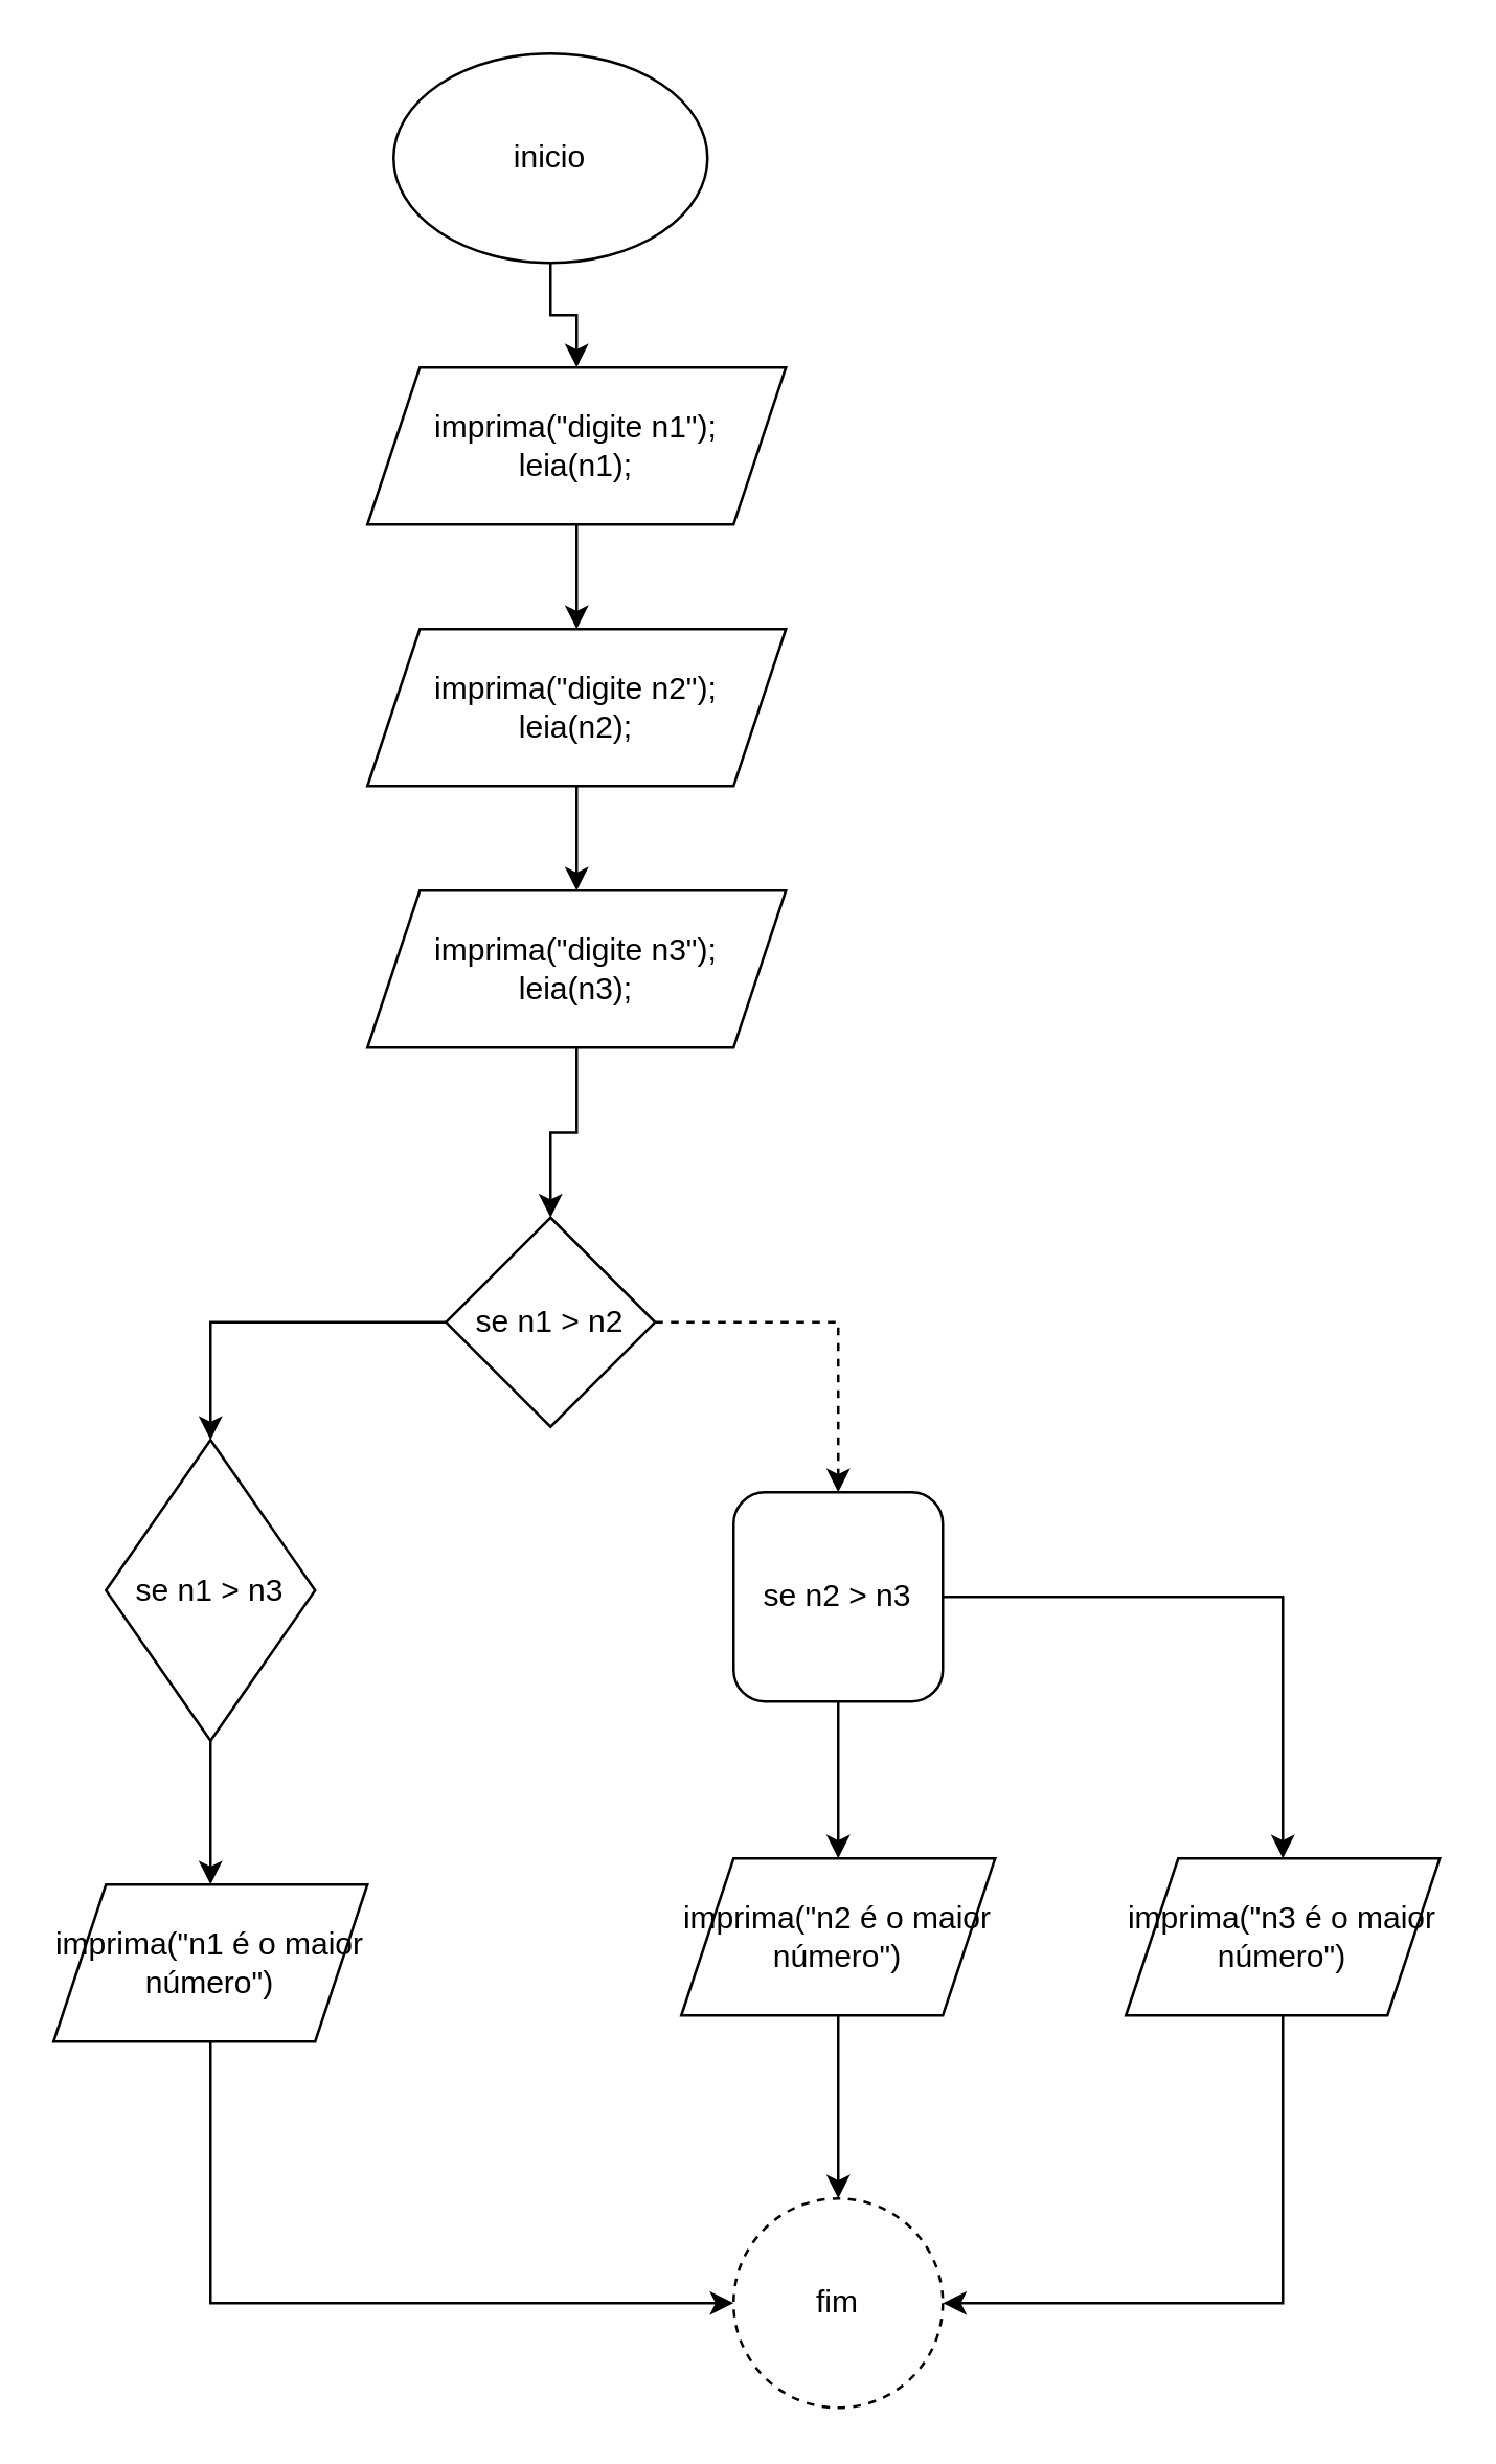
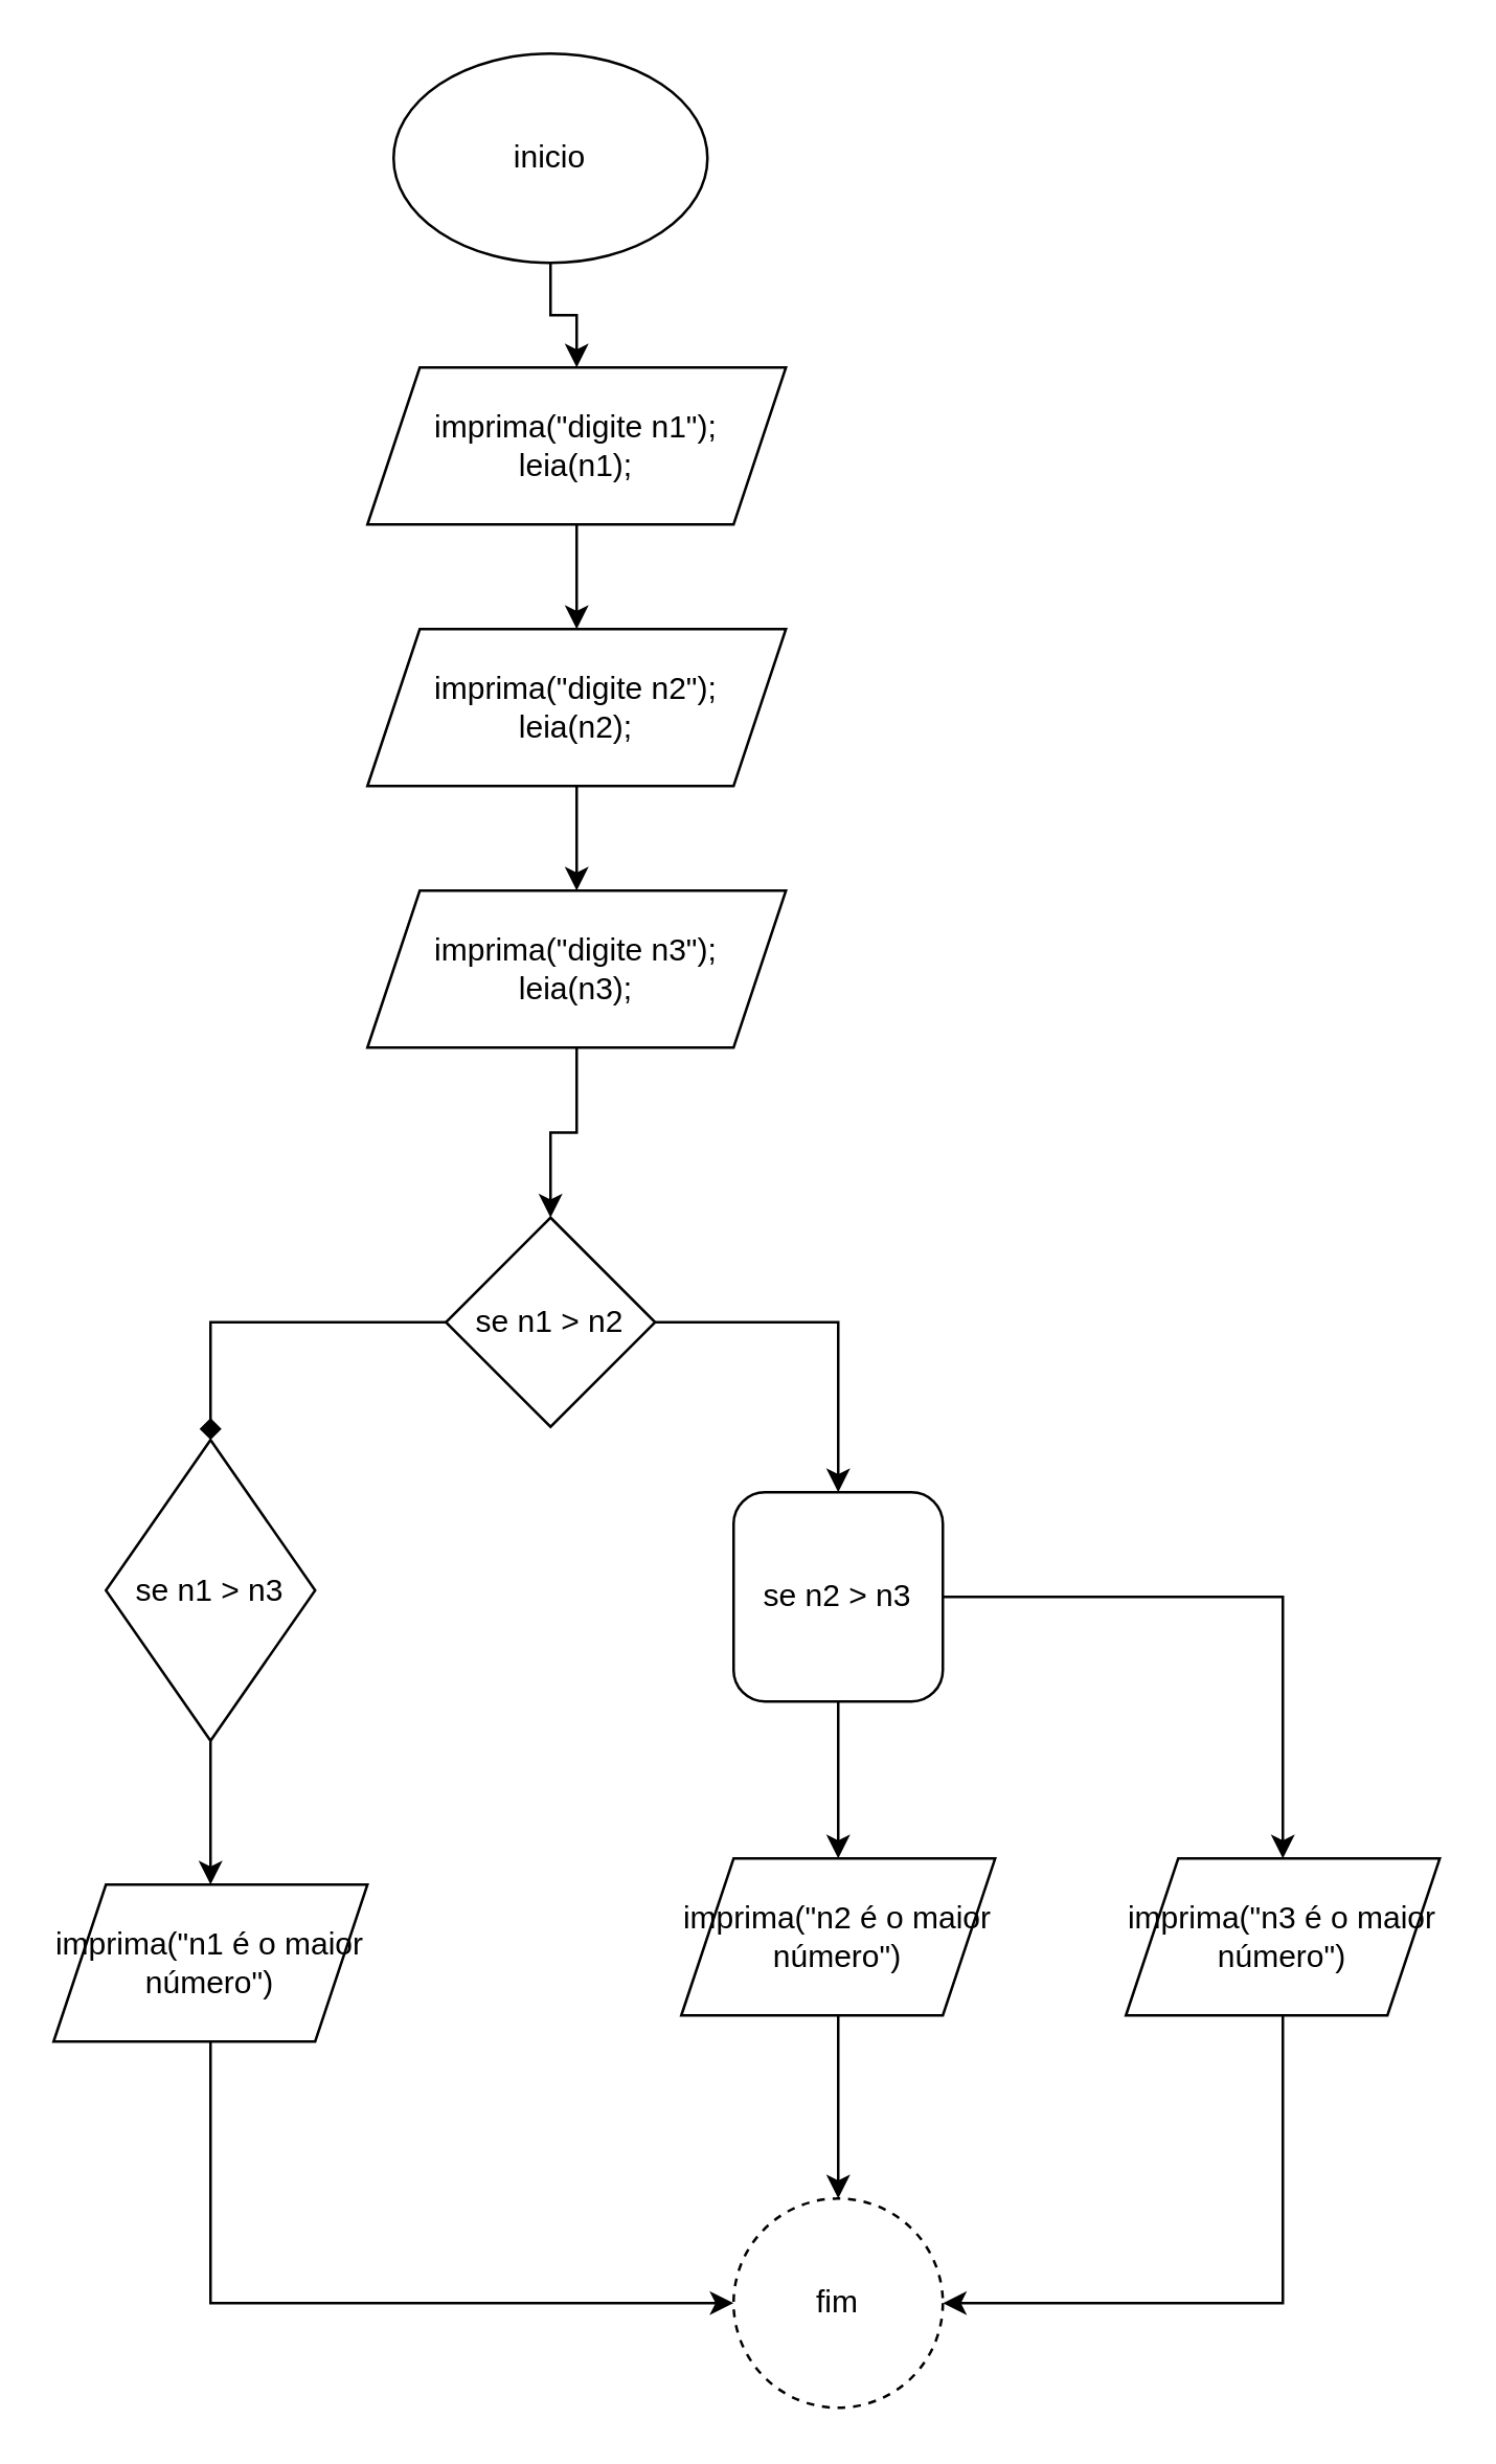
- <mxCell id="9" value="" style="edgeStyle=orthogonalEdgeStyle;rounded=0;orthogonalLoop=1;jettySize=auto;html=1;dashed=1;" edge="1" parent="1" source="10" target="19"><mxGeometry relative="1" as="geometry" /></mxCell>
+ <mxCell id="9" value="" style="edgeStyle=orthogonalEdgeStyle;rounded=0;orthogonalLoop=1;jettySize=auto;html=1;" edge="1" parent="1" source="10" target="19"><mxGeometry relative="1" as="geometry" /></mxCell>
- <mxCell id="8" value="" style="edgeStyle=orthogonalEdgeStyle;rounded=0;orthogonalLoop=1;jettySize=auto;html=1;" edge="1" parent="1" source="10" target="14"><mxGeometry relative="1" as="geometry" /></mxCell>
+ <mxCell id="8" value="" style="edgeStyle=orthogonalEdgeStyle;rounded=0;orthogonalLoop=1;jettySize=auto;html=1;endArrow=diamond;" edge="1" parent="1" source="10" target="14"><mxGeometry relative="1" as="geometry" /></mxCell>
